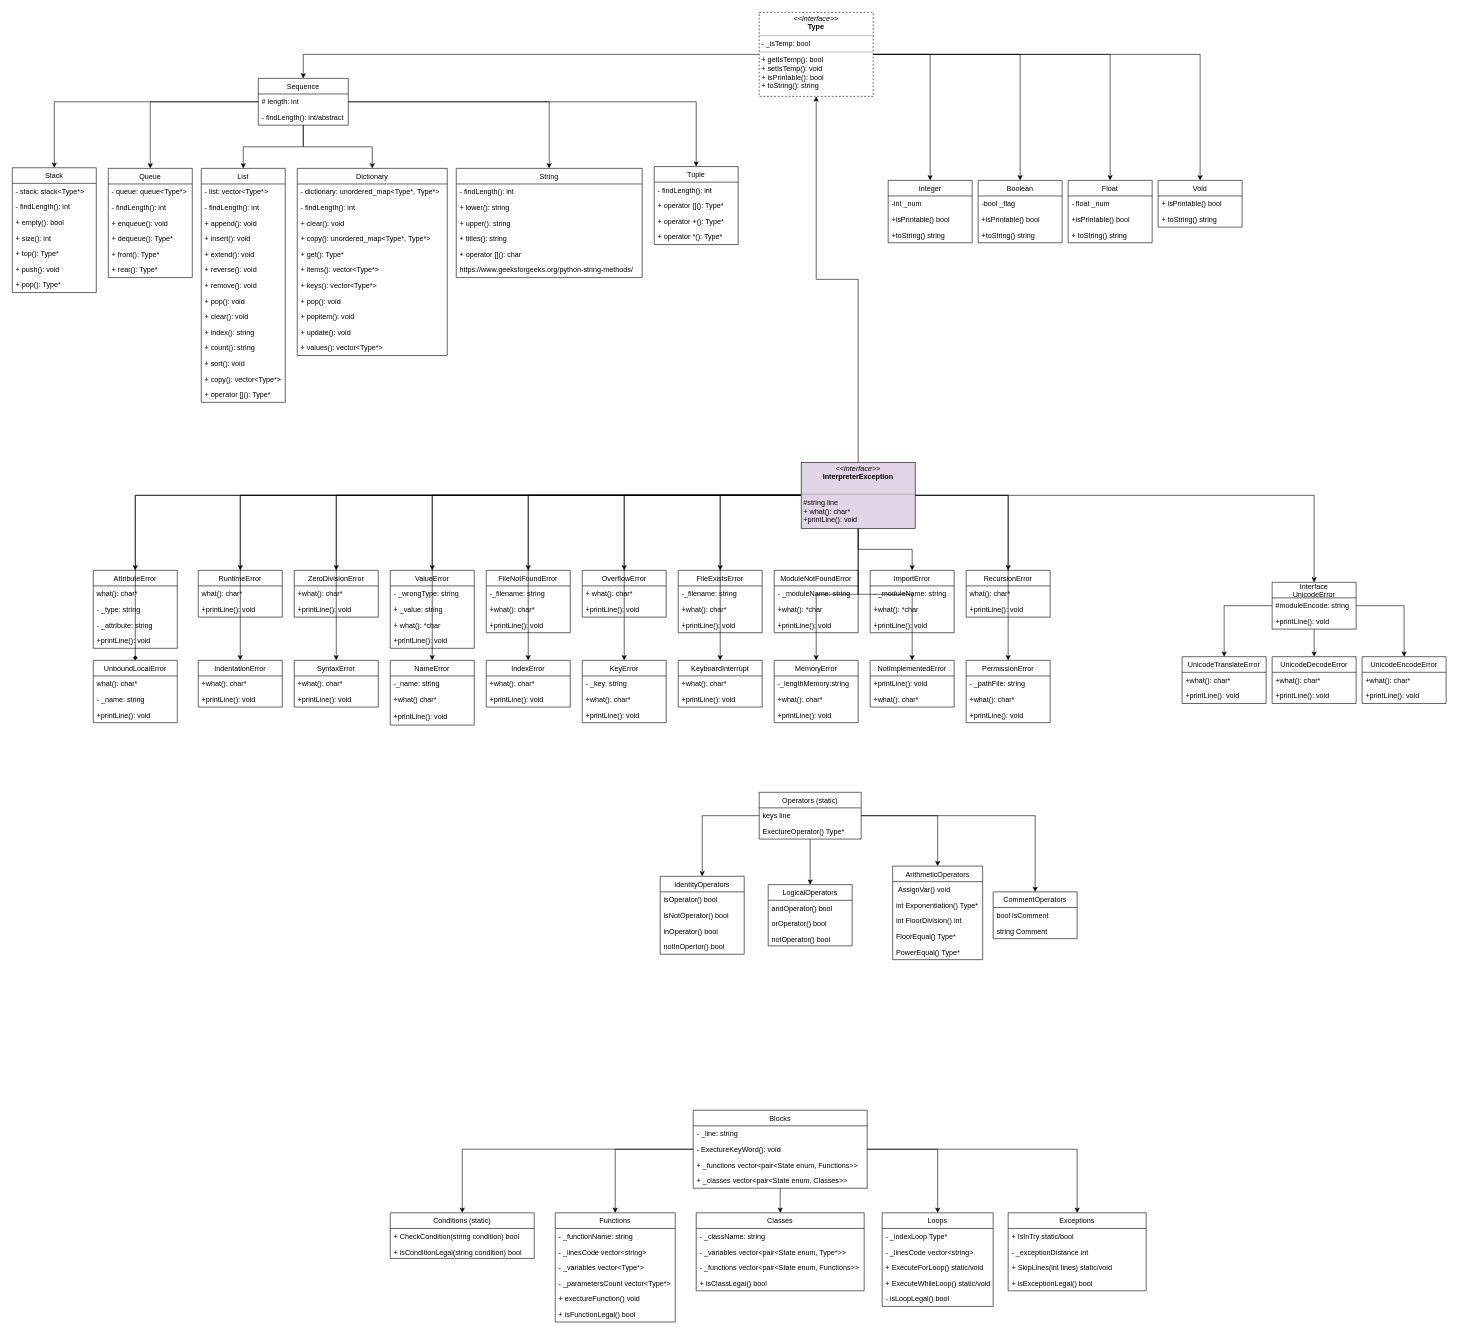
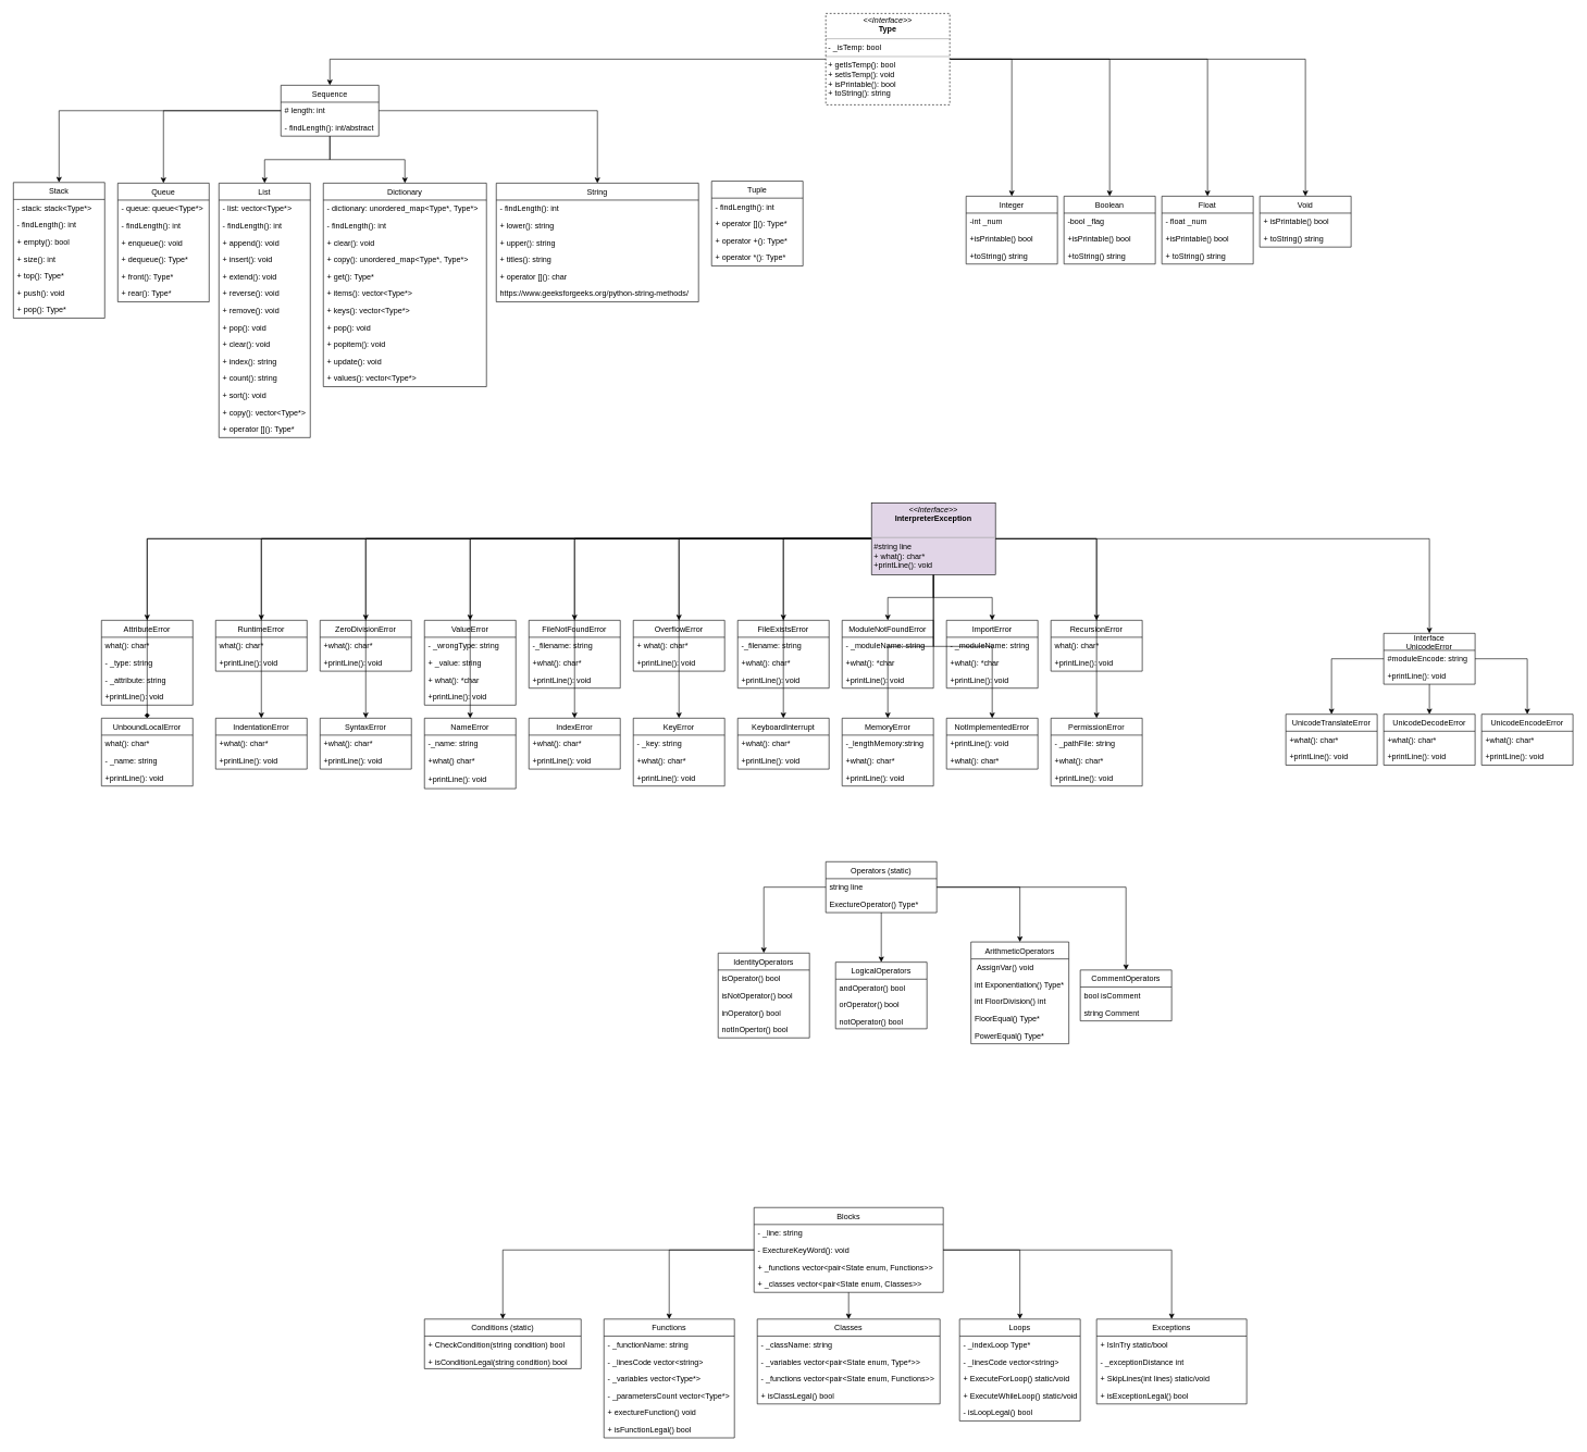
- <mxCell id="5" style="edgeStyle=orthogonalEdgeStyle;rounded=0;orthogonalLoop=1;jettySize=auto;html=1;entryX=0.5;entryY=0;entryDx=0;entryDy=0;" parent="1" source="8" target="207" edge="1"><mxGeometry relative="1" as="geometry" /></mxCell>
- <mxCell id="225" style="edgeStyle=orthogonalEdgeStyle;rounded=0;orthogonalLoop=1;jettySize=auto;html=1;" parent="1" source="244" target="217" edge="1"><mxGeometry relative="1" as="geometry" /></mxCell>
+ <mxCell id="225" style="edgeStyle=orthogonalEdgeStyle;rounded=0;orthogonalLoop=1;jettySize=auto;html=1;entryX=0.5;entryY=0;entryDx=0;entryDy=0;" parent="1" source="244" target="139" edge="1"><mxGeometry relative="1" as="geometry" /></mxCell>
- <mxCell id="156" value="keys line" style="text;strokeColor=none;fillColor=none;align=left;verticalAlign=top;spacingLeft=4;spacingRight=4;overflow=hidden;rotatable=0;points=[[0,0.5],[1,0.5]];portConstraint=eastwest;" parent="155" vertex="1"><mxGeometry y="26" width="170" height="26" as="geometry" /></mxCell>
+ <mxCell id="156" value="string line" style="text;strokeColor=none;fillColor=none;align=left;verticalAlign=top;spacingLeft=4;spacingRight=4;overflow=hidden;rotatable=0;points=[[0,0.5],[1,0.5]];portConstraint=eastwest;" parent="155" vertex="1"><mxGeometry y="26" width="170" height="26" as="geometry" /></mxCell>
